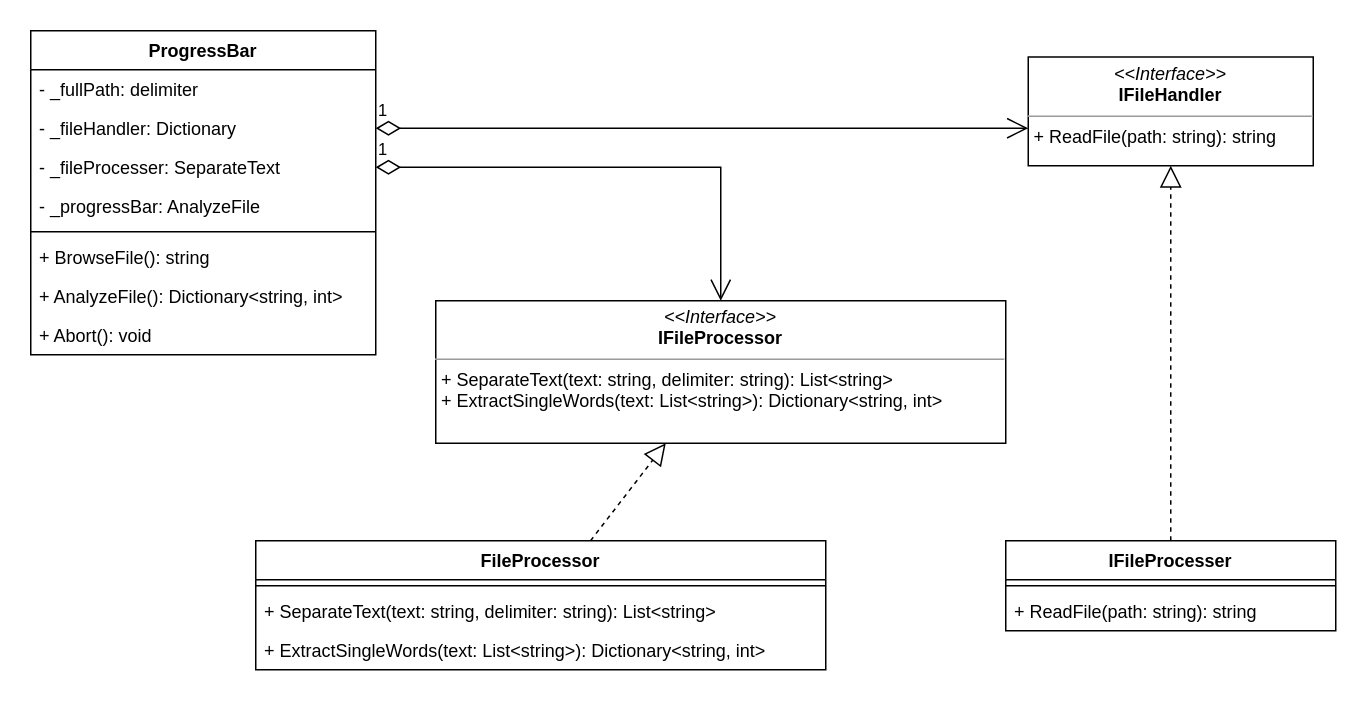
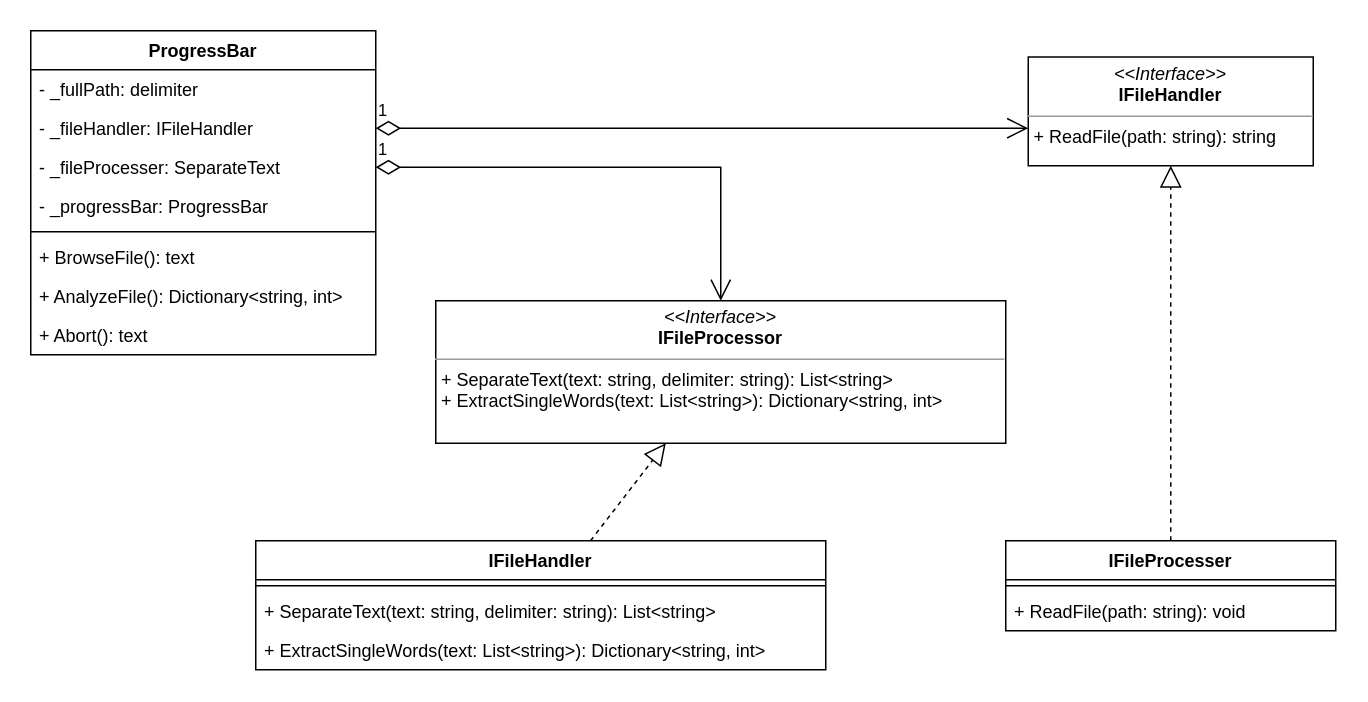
- <mxCell id="4" value="- _fileHandler: Dictionary" style="text;strokeColor=none;fillColor=none;align=left;verticalAlign=top;spacingLeft=4;spacingRight=4;overflow=hidden;rotatable=0;points=[[0,0.5],[1,0.5]];portConstraint=eastwest;" vertex="1" parent="2"><mxGeometry y="52" width="230" height="26" as="geometry" /></mxCell>
+ <mxCell id="4" value="- _fileHandler: IFileHandler" style="text;strokeColor=none;fillColor=none;align=left;verticalAlign=top;spacingLeft=4;spacingRight=4;overflow=hidden;rotatable=0;points=[[0,0.5],[1,0.5]];portConstraint=eastwest;" vertex="1" parent="2"><mxGeometry y="52" width="230" height="26" as="geometry" /></mxCell>
- <mxCell id="6" value="- _progressBar: AnalyzeFile" style="text;strokeColor=none;fillColor=none;align=left;verticalAlign=top;spacingLeft=4;spacingRight=4;overflow=hidden;rotatable=0;points=[[0,0.5],[1,0.5]];portConstraint=eastwest;" vertex="1" parent="2"><mxGeometry y="104" width="230" height="26" as="geometry" /></mxCell>
+ <mxCell id="6" value="- _progressBar: ProgressBar" style="text;strokeColor=none;fillColor=none;align=left;verticalAlign=top;spacingLeft=4;spacingRight=4;overflow=hidden;rotatable=0;points=[[0,0.5],[1,0.5]];portConstraint=eastwest;" vertex="1" parent="2"><mxGeometry y="104" width="230" height="26" as="geometry" /></mxCell>
- <mxCell id="8" value="+ BrowseFile(): string" style="text;strokeColor=none;fillColor=none;align=left;verticalAlign=top;spacingLeft=4;spacingRight=4;overflow=hidden;rotatable=0;points=[[0,0.5],[1,0.5]];portConstraint=eastwest;" vertex="1" parent="2"><mxGeometry y="138" width="230" height="26" as="geometry" /></mxCell>
+ <mxCell id="8" value="+ BrowseFile(): text" style="text;strokeColor=none;fillColor=none;align=left;verticalAlign=top;spacingLeft=4;spacingRight=4;overflow=hidden;rotatable=0;points=[[0,0.5],[1,0.5]];portConstraint=eastwest;" vertex="1" parent="2"><mxGeometry y="138" width="230" height="26" as="geometry" /></mxCell>
- <mxCell id="10" value="+ Abort(): void" style="text;strokeColor=none;fillColor=none;align=left;verticalAlign=top;spacingLeft=4;spacingRight=4;overflow=hidden;rotatable=0;points=[[0,0.5],[1,0.5]];portConstraint=eastwest;" vertex="1" parent="2"><mxGeometry y="190" width="230" height="26" as="geometry" /></mxCell>
+ <mxCell id="10" value="+ Abort(): text" style="text;strokeColor=none;fillColor=none;align=left;verticalAlign=top;spacingLeft=4;spacingRight=4;overflow=hidden;rotatable=0;points=[[0,0.5],[1,0.5]];portConstraint=eastwest;" vertex="1" parent="2"><mxGeometry y="190" width="230" height="26" as="geometry" /></mxCell>
- <mxCell id="14" value="FileProcessor" style="swimlane;fontStyle=1;align=center;verticalAlign=top;childLayout=stackLayout;horizontal=1;startSize=26;horizontalStack=0;resizeParent=1;resizeParentMax=0;resizeLast=0;collapsible=1;marginBottom=0;" vertex="1" parent="1"><mxGeometry x="170" y="360" width="380" height="86" as="geometry" /></mxCell>
+ <mxCell id="14" value="IFileHandler" style="swimlane;fontStyle=1;align=center;verticalAlign=top;childLayout=stackLayout;horizontal=1;startSize=26;horizontalStack=0;resizeParent=1;resizeParentMax=0;resizeLast=0;collapsible=1;marginBottom=0;" vertex="1" parent="1"><mxGeometry x="170" y="360" width="380" height="86" as="geometry" /></mxCell>
- <mxCell id="13" value="+ ReadFile(path: string): string" style="text;strokeColor=none;fillColor=none;align=left;verticalAlign=top;spacingLeft=4;spacingRight=4;overflow=hidden;rotatable=0;points=[[0,0.5],[1,0.5]];portConstraint=eastwest;" vertex="1" parent="11"><mxGeometry y="34" width="220" height="26" as="geometry" /></mxCell>
+ <mxCell id="13" value="+ ReadFile(path: string): void" style="text;strokeColor=none;fillColor=none;align=left;verticalAlign=top;spacingLeft=4;spacingRight=4;overflow=hidden;rotatable=0;points=[[0,0.5],[1,0.5]];portConstraint=eastwest;" vertex="1" parent="11"><mxGeometry y="34" width="220" height="26" as="geometry" /></mxCell>
